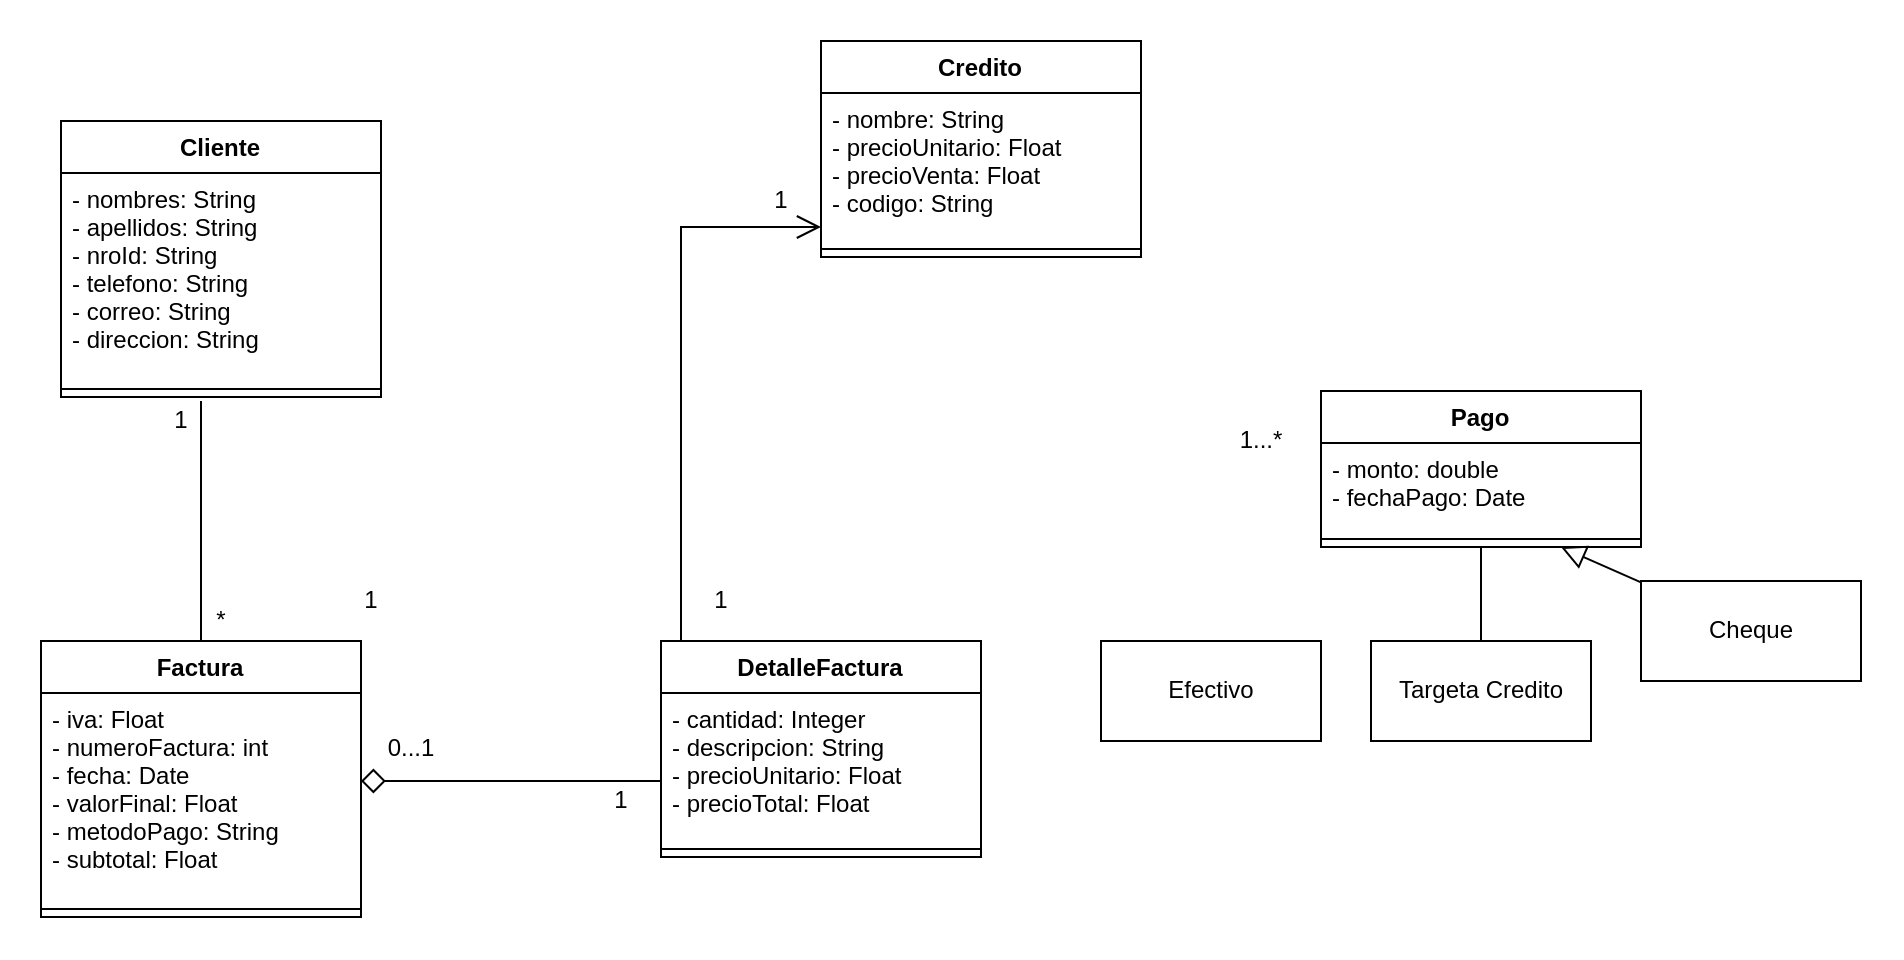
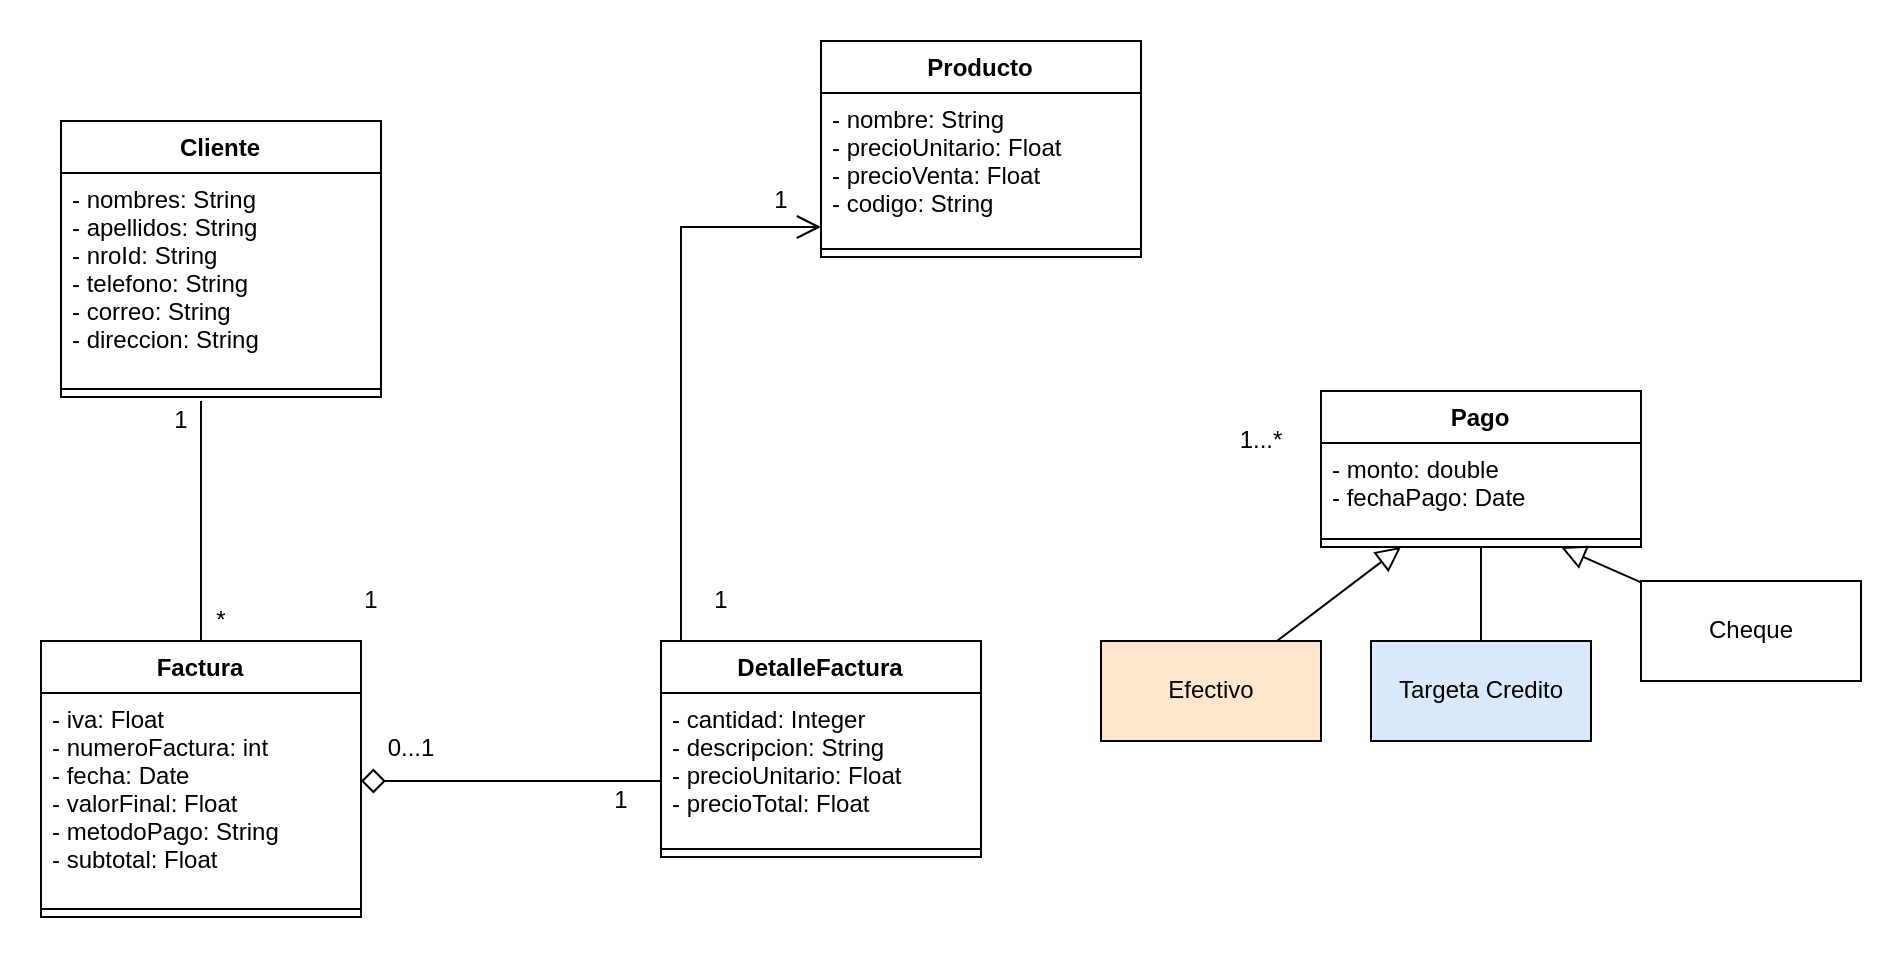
- <mxCell id="5" value="Credito" style="swimlane;fontStyle=1;align=center;verticalAlign=top;childLayout=stackLayout;horizontal=1;startSize=26;horizontalStack=0;resizeParent=1;resizeParentMax=0;resizeLast=0;collapsible=1;marginBottom=0;" vertex="1" parent="1"><mxGeometry x="410" y="20" width="160" height="108" as="geometry" /></mxCell>
+ <mxCell id="5" value="Producto" style="swimlane;fontStyle=1;align=center;verticalAlign=top;childLayout=stackLayout;horizontal=1;startSize=26;horizontalStack=0;resizeParent=1;resizeParentMax=0;resizeLast=0;collapsible=1;marginBottom=0;" vertex="1" parent="1"><mxGeometry x="410" y="20" width="160" height="108" as="geometry" /></mxCell>
+ <mxCell id="26" style="rounded=0;orthogonalLoop=1;jettySize=auto;html=1;startArrow=none;startFill=0;endArrow=block;endFill=0;startSize=10;endSize=10;entryX=0.25;entryY=1;entryDx=0;entryDy=0;" edge="1" parent="1" source="27" target="16"><mxGeometry relative="1" as="geometry"><mxPoint x="710" y="270" as="targetPoint" /></mxGeometry></mxCell>
- <mxCell id="27" value="Efectivo" style="html=1;" vertex="1" parent="1"><mxGeometry x="550" y="320" width="110" height="50" as="geometry" /></mxCell>
+ <mxCell id="27" value="Efectivo" style="html=1;fillColor=#ffe6cc;" vertex="1" parent="1"><mxGeometry x="550" y="320" width="110" height="50" as="geometry" /></mxCell>
- <mxCell id="31" value="Targeta Credito" style="html=1;" vertex="1" parent="1"><mxGeometry x="685" y="320" width="110" height="50" as="geometry" /></mxCell>
+ <mxCell id="31" value="Targeta Credito" style="html=1;fillColor=#dae8fc;" vertex="1" parent="1"><mxGeometry x="685" y="320" width="110" height="50" as="geometry" /></mxCell>
